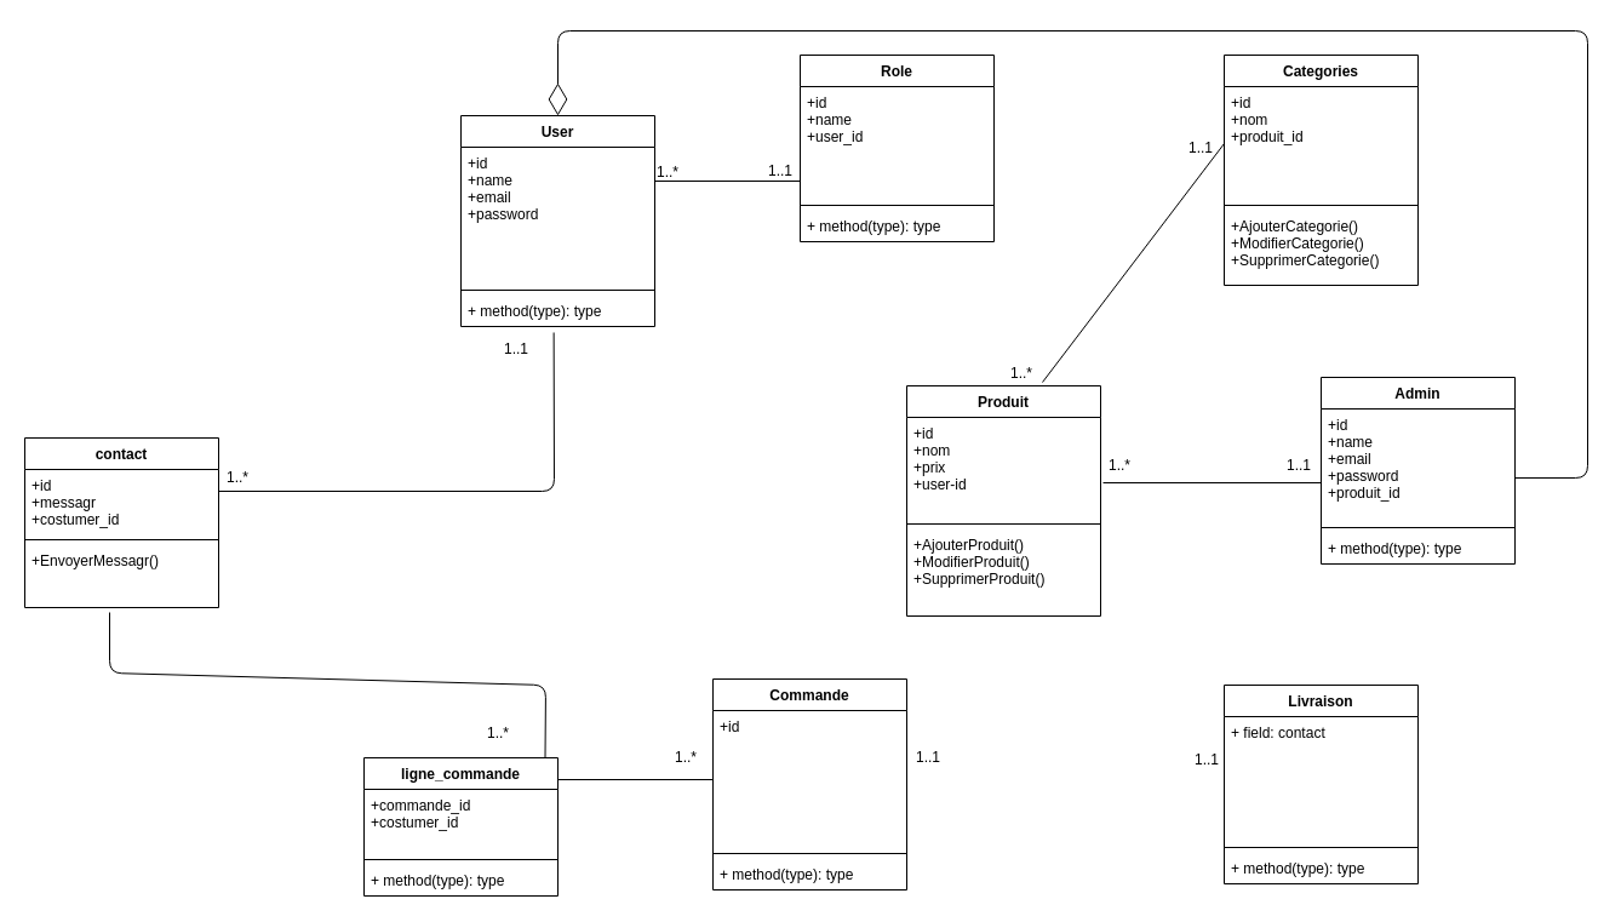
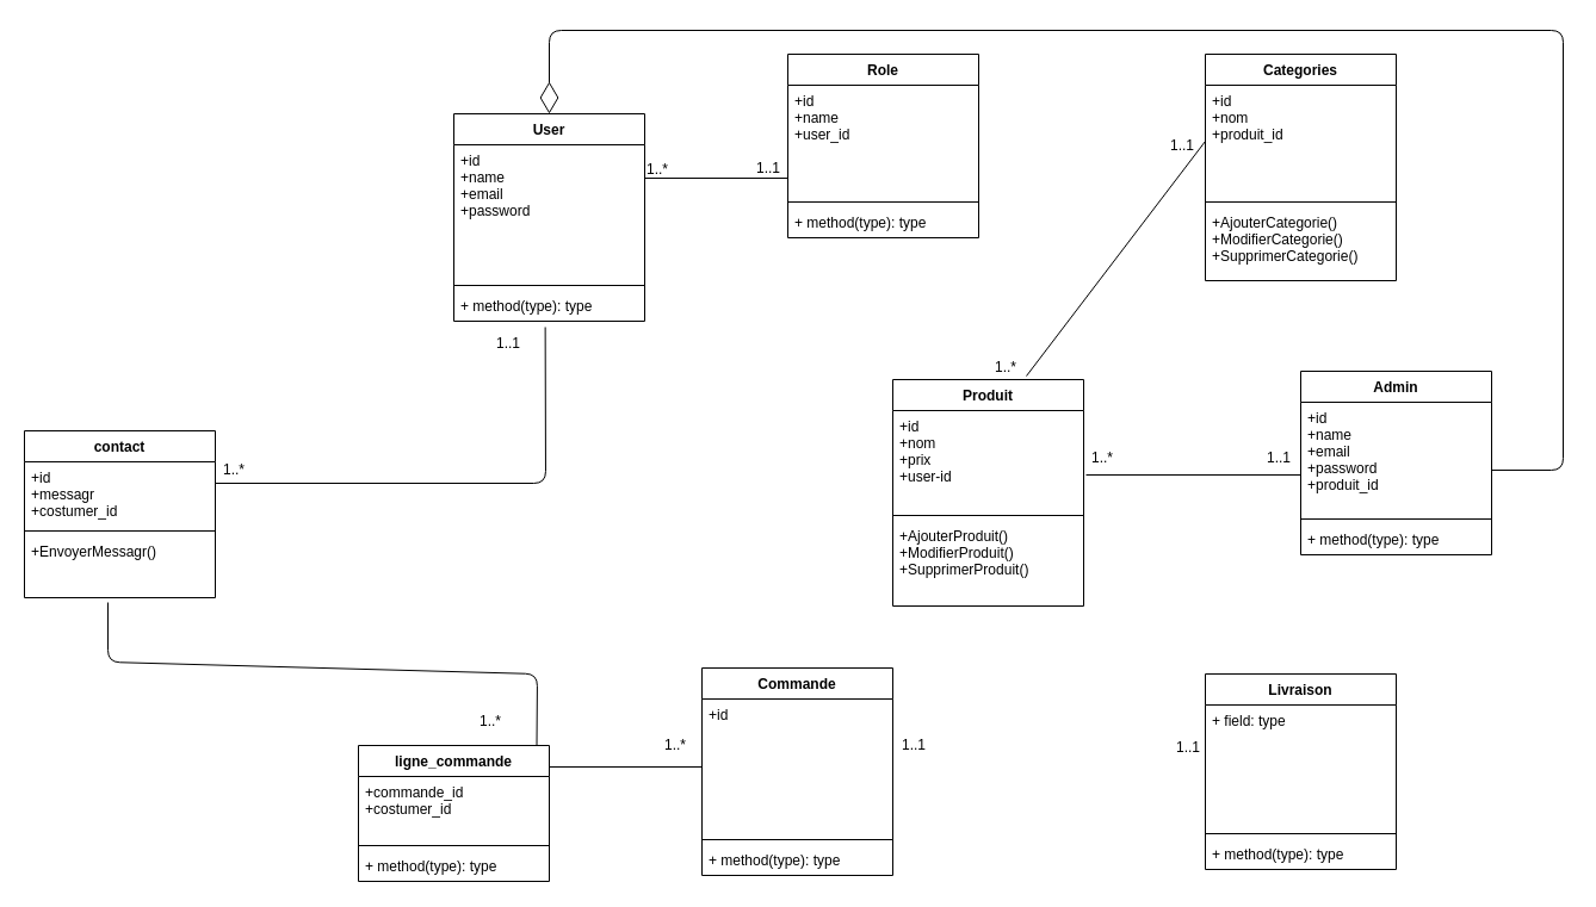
- <mxCell id="23" value="+ field: contact" style="text;strokeColor=none;fillColor=none;align=left;verticalAlign=top;spacingLeft=4;spacingRight=4;overflow=hidden;rotatable=0;points=[[0,0.5],[1,0.5]];portConstraint=eastwest;" parent="22" vertex="1"><mxGeometry y="26" width="160" height="104" as="geometry" /></mxCell>
+ <mxCell id="23" value="+ field: type" style="text;strokeColor=none;fillColor=none;align=left;verticalAlign=top;spacingLeft=4;spacingRight=4;overflow=hidden;rotatable=0;points=[[0,0.5],[1,0.5]];portConstraint=eastwest;" parent="22" vertex="1"><mxGeometry y="26" width="160" height="104" as="geometry" /></mxCell>
